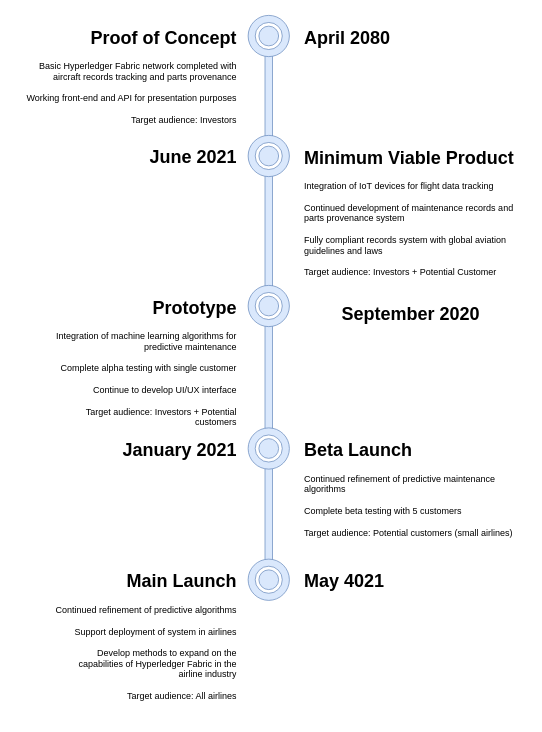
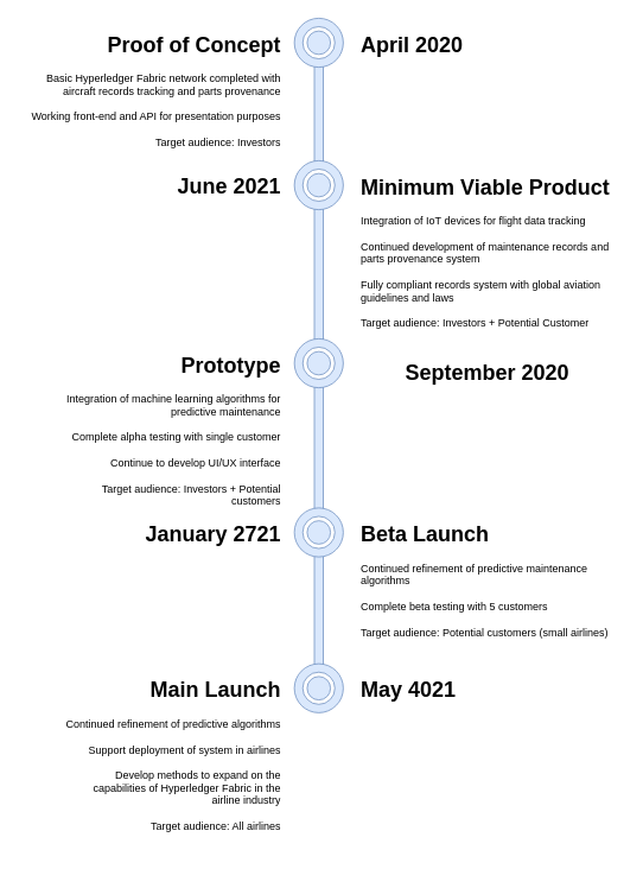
- <mxCell id="28" value="&lt;h1&gt;April 2080&lt;/h1&gt;" style="text;html=1;strokeColor=none;fillColor=none;spacing=5;spacingTop=-20;whiteSpace=wrap;overflow=hidden;rounded=0;" parent="1" vertex="1"><mxGeometry x="400" y="30" width="150" height="37.5" as="geometry" /></mxCell>
+ <mxCell id="28" value="&lt;h1&gt;April 2020&lt;/h1&gt;" style="text;html=1;strokeColor=none;fillColor=none;spacing=5;spacingTop=-20;whiteSpace=wrap;overflow=hidden;rounded=0;" parent="1" vertex="1"><mxGeometry x="400" y="30" width="150" height="37.5" as="geometry" /></mxCell>
- <mxCell id="31" value="&lt;h1&gt;January 2021&lt;/h1&gt;" style="text;html=1;strokeColor=none;fillColor=none;spacing=5;spacingTop=-20;whiteSpace=wrap;overflow=hidden;rounded=0;align=right;" parent="1" vertex="1"><mxGeometry x="150" y="580" width="170" height="37.5" as="geometry" /></mxCell>
+ <mxCell id="31" value="&lt;h1&gt;January 2721&lt;/h1&gt;" style="text;html=1;strokeColor=none;fillColor=none;spacing=5;spacingTop=-20;whiteSpace=wrap;overflow=hidden;rounded=0;align=right;" parent="1" vertex="1"><mxGeometry x="150" y="580" width="170" height="37.5" as="geometry" /></mxCell>
